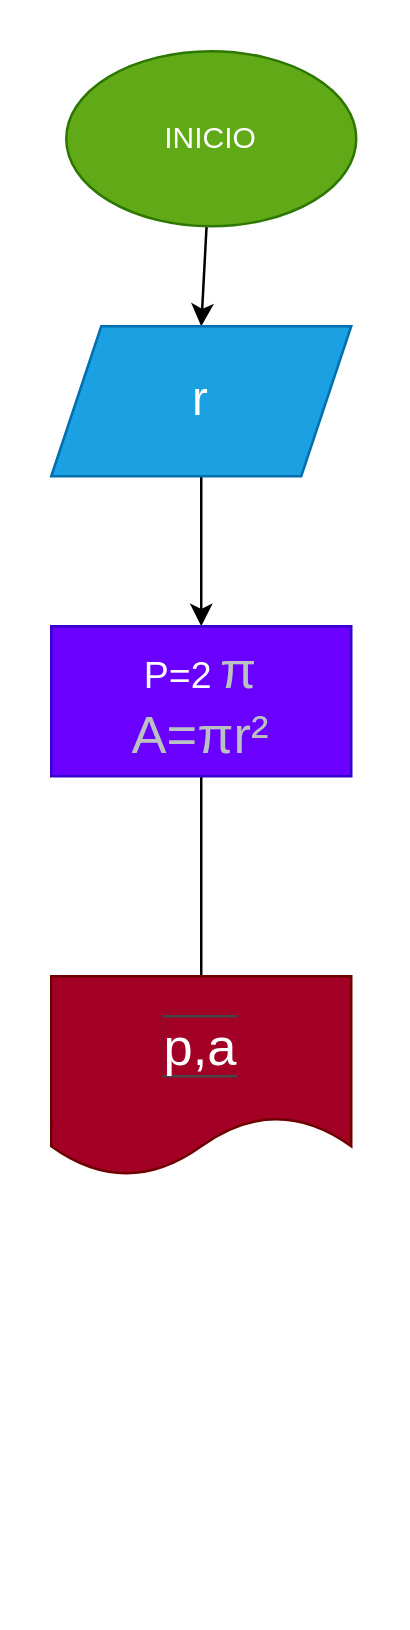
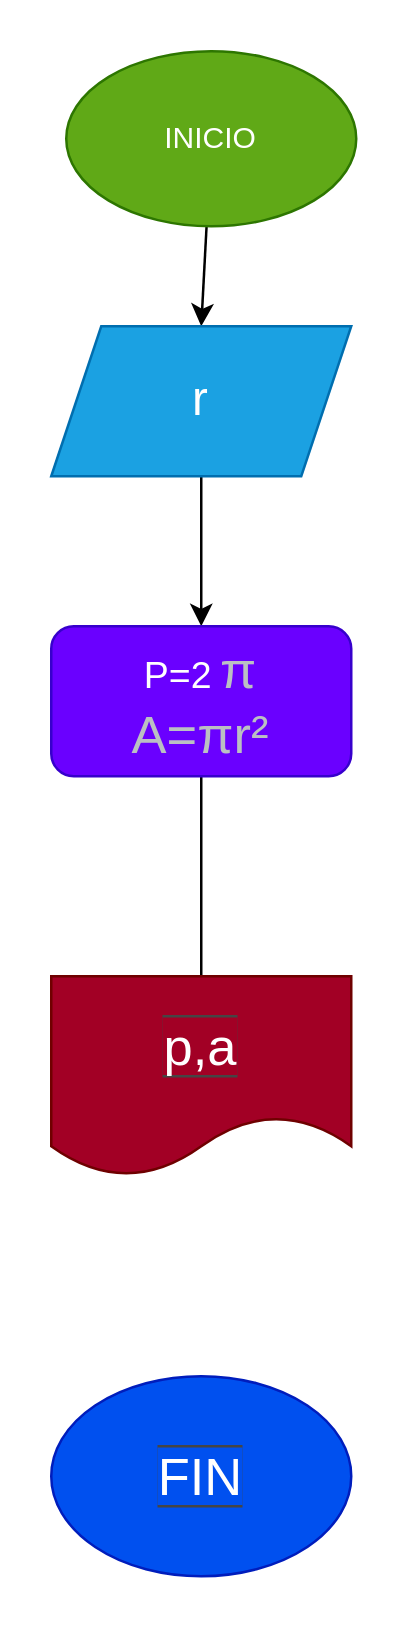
- <mxCell id="8" value="&lt;font style=&quot;font-size: 15px;&quot;&gt;P=2&lt;/font&gt;&amp;nbsp;&lt;span style=&quot;font-family: &amp;quot;Google Sans&amp;quot;, Arial, sans-serif; text-align: left; font-size: 21px;&quot;&gt;&lt;font style=&quot;font-size: 21px;&quot; color=&quot;#bbc0c3&quot;&gt;π&lt;br&gt;A=&lt;/font&gt;&lt;/span&gt;&lt;span style=&quot;color: rgb(187, 192, 195); font-family: &amp;quot;Google Sans&amp;quot;, Arial, sans-serif; font-size: 21px; text-align: left;&quot;&gt;πr²&lt;/span&gt;&lt;span style=&quot;font-family: &amp;quot;Google Sans&amp;quot;, Arial, sans-serif; text-align: left; font-size: 21px;&quot;&gt;&lt;font style=&quot;font-size: 21px;&quot; color=&quot;#bbc0c3&quot;&gt;&lt;br&gt;&lt;/font&gt;&lt;/span&gt;" style="whiteSpace=wrap;html=1;fillColor=#6a00ff;fontColor=#ffffff;strokeColor=#3700CC;" vertex="1" parent="1"><mxGeometry x="20" y="250" width="120" height="60" as="geometry" /></mxCell>
+ <mxCell id="8" value="&lt;font style=&quot;font-size: 15px;&quot;&gt;P=2&lt;/font&gt;&amp;nbsp;&lt;span style=&quot;font-family: &amp;quot;Google Sans&amp;quot;, Arial, sans-serif; text-align: left; font-size: 21px;&quot;&gt;&lt;font style=&quot;font-size: 21px;&quot; color=&quot;#bbc0c3&quot;&gt;π&lt;br&gt;A=&lt;/font&gt;&lt;/span&gt;&lt;span style=&quot;color: rgb(187, 192, 195); font-family: &amp;quot;Google Sans&amp;quot;, Arial, sans-serif; font-size: 21px; text-align: left;&quot;&gt;πr²&lt;/span&gt;&lt;span style=&quot;font-family: &amp;quot;Google Sans&amp;quot;, Arial, sans-serif; text-align: left; font-size: 21px;&quot;&gt;&lt;font style=&quot;font-size: 21px;&quot; color=&quot;#bbc0c3&quot;&gt;&lt;br&gt;&lt;/font&gt;&lt;/span&gt;" style="whiteSpace=wrap;html=1;fillColor=#6a00ff;fontColor=#ffffff;strokeColor=#3700CC;rounded=1;" vertex="1" parent="1"><mxGeometry x="20" y="250" width="120" height="60" as="geometry" /></mxCell>
+ <mxCell id="10" value="&lt;span style=&quot;background-color: rgb(0, 80, 239);&quot;&gt;FIN&lt;/span&gt;" style="ellipse;whiteSpace=wrap;html=1;fontSize=21;fontColor=#ffffff;labelBackgroundColor=#454545;fillColor=#0050ef;strokeColor=#001DBC;" vertex="1" parent="1"><mxGeometry x="20" y="550" width="120" height="80" as="geometry" /></mxCell>
